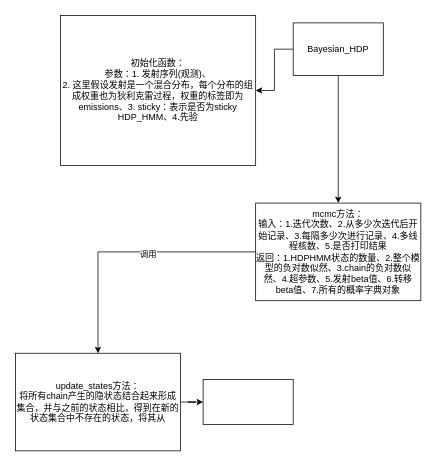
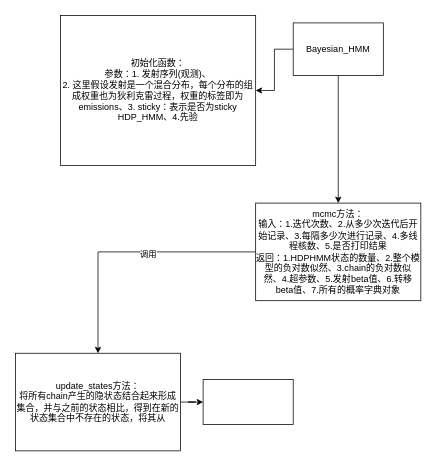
- <mxCell id="4" value="Bayesian_HDP" style="rounded=0;whiteSpace=wrap;html=1;" vertex="1" parent="1"><mxGeometry x="390" y="30" width="120" height="70" as="geometry" /></mxCell>
+ <mxCell id="4" value="Bayesian_HMM" style="rounded=0;whiteSpace=wrap;html=1;" vertex="1" parent="1"><mxGeometry x="390" y="30" width="120" height="70" as="geometry" /></mxCell>
